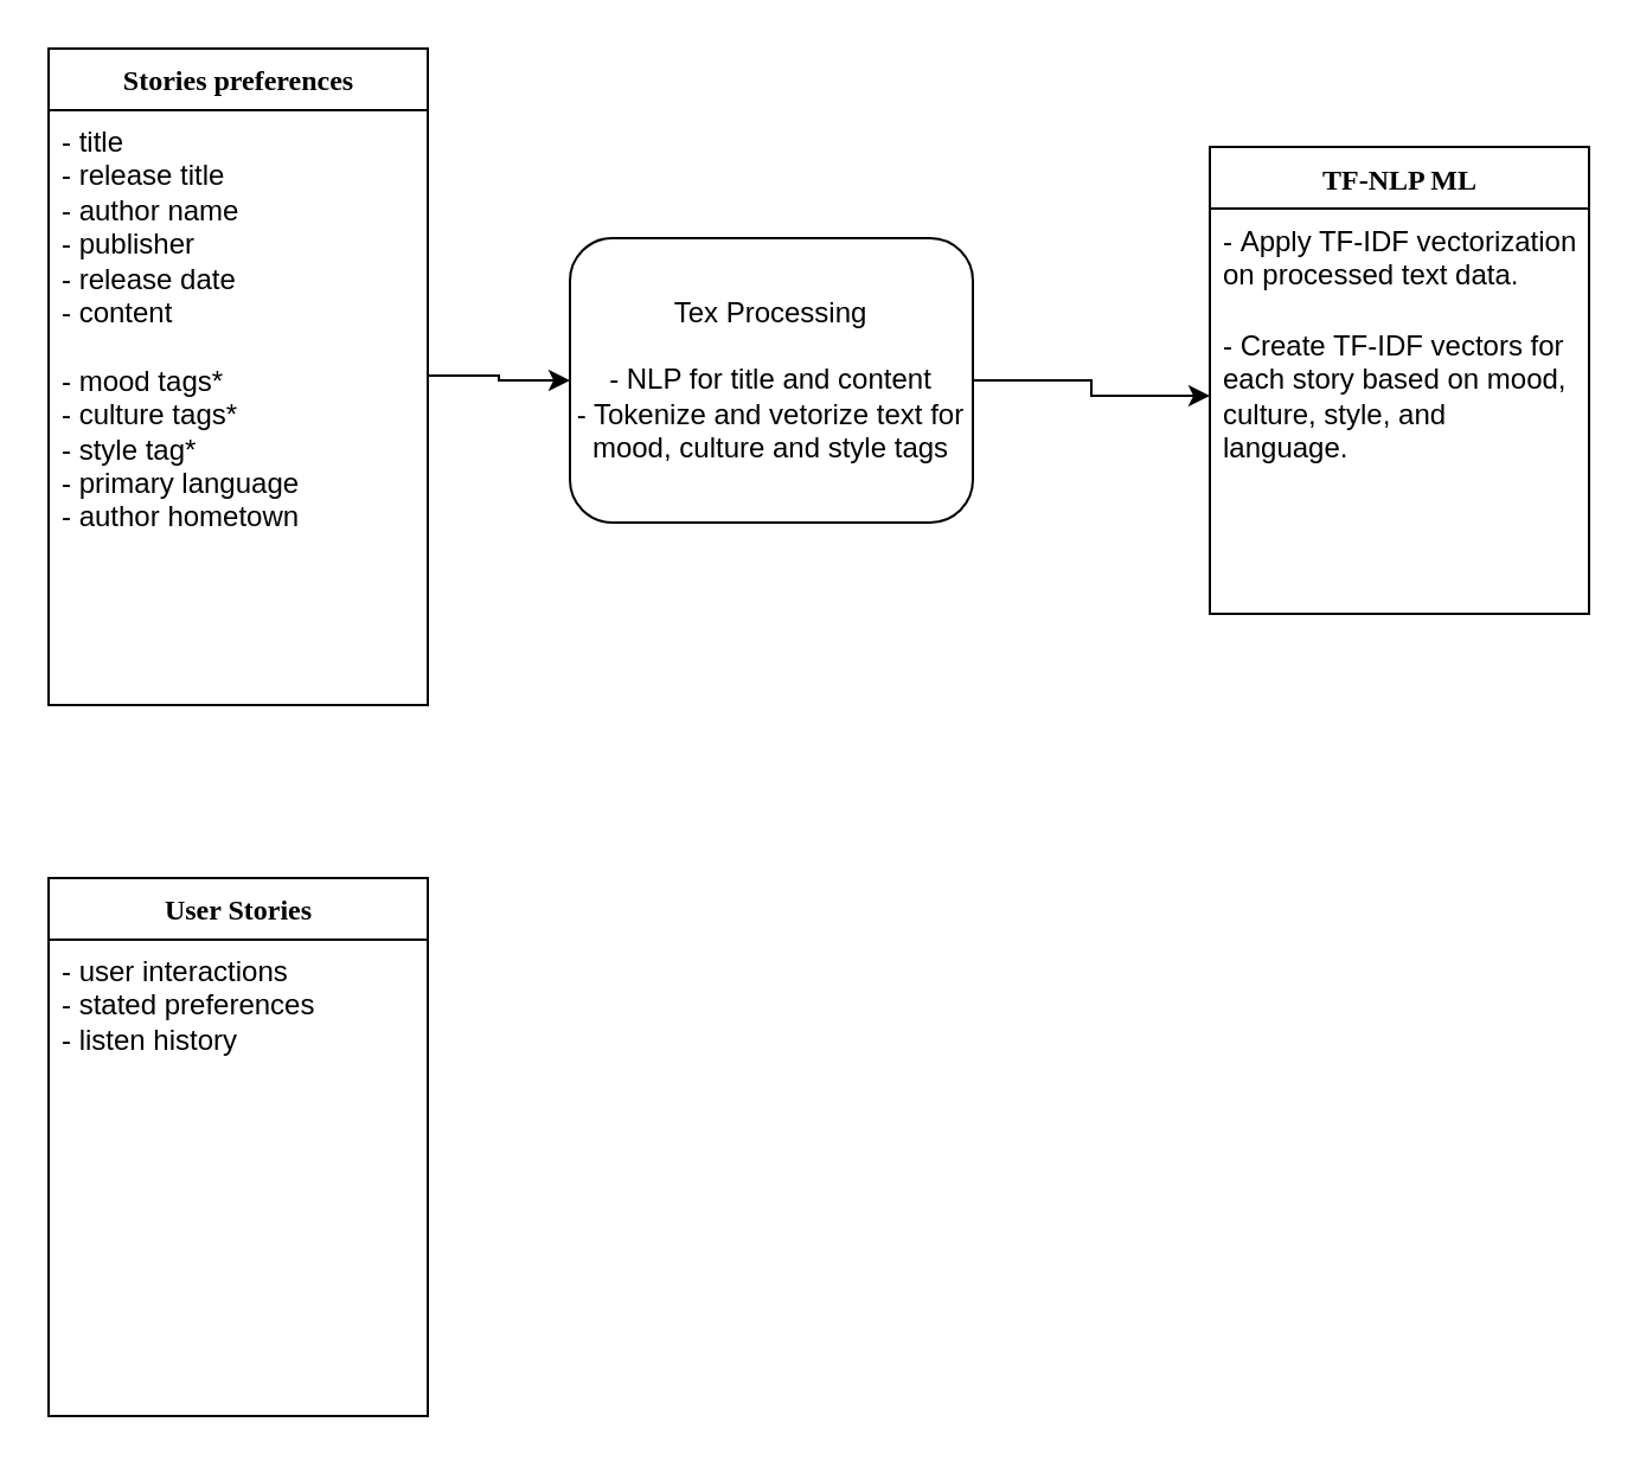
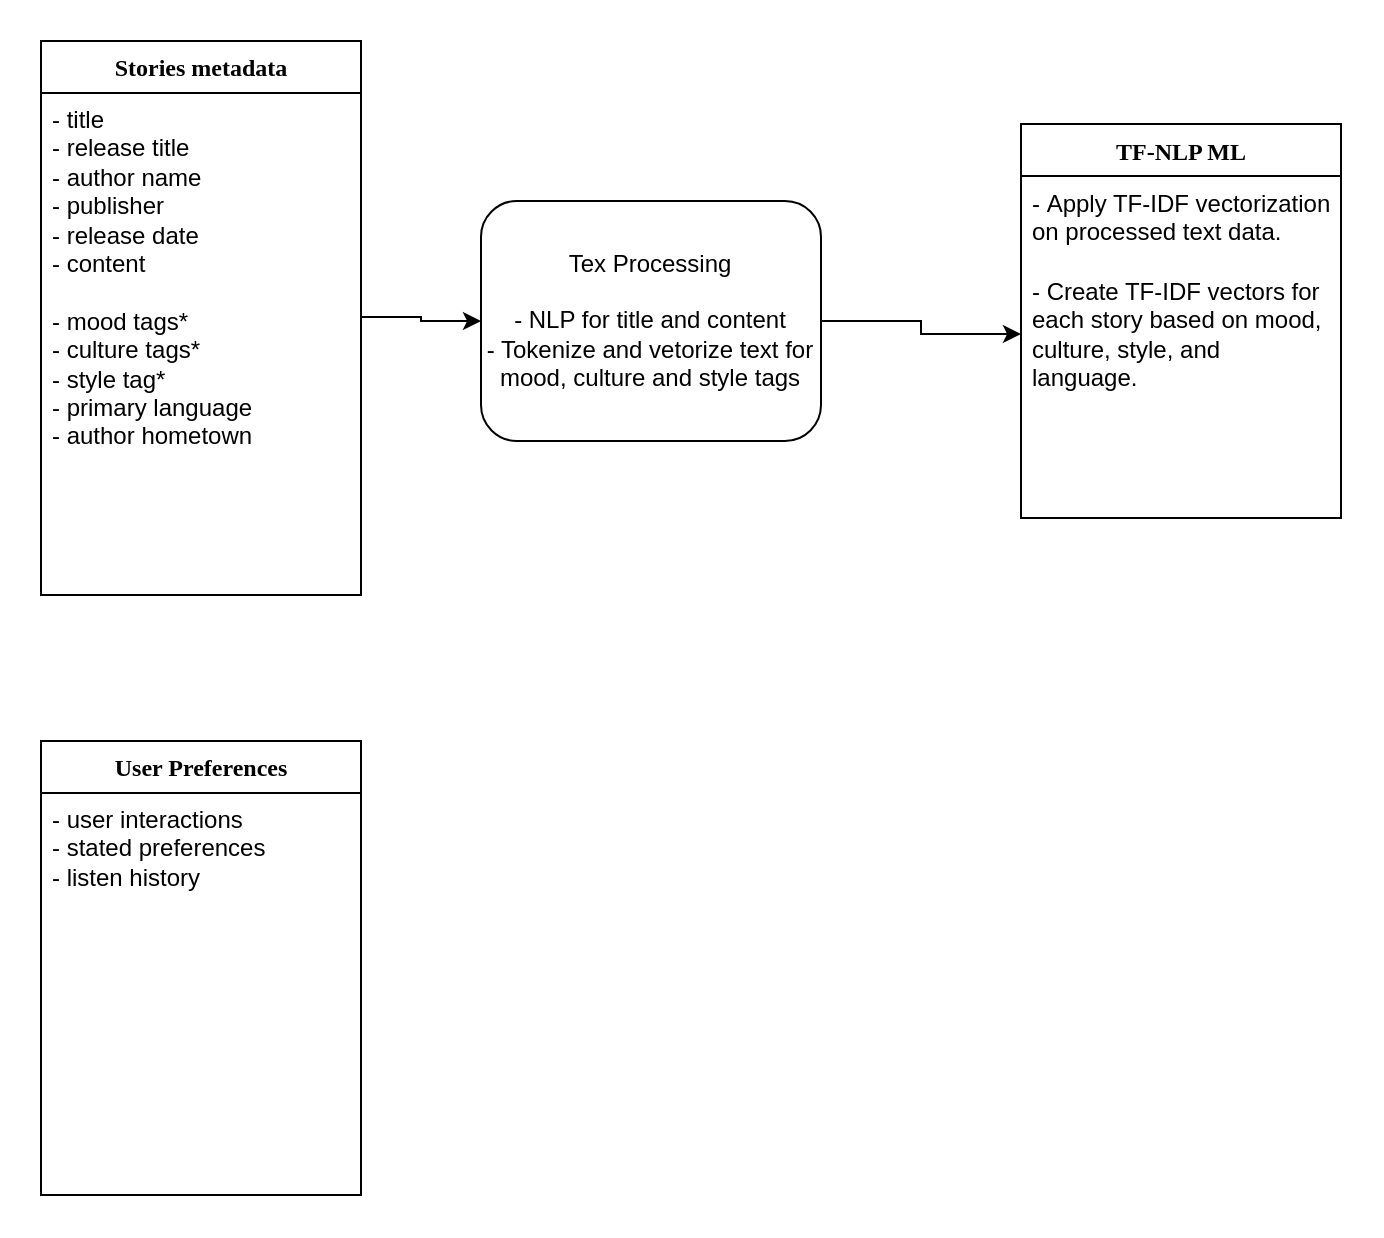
- <mxCell id="4" value="Stories preferences" style="swimlane;html=1;fontStyle=1;align=center;verticalAlign=top;childLayout=stackLayout;horizontal=1;startSize=26;horizontalStack=0;resizeParent=1;resizeLast=0;collapsible=1;marginBottom=0;swimlaneFillColor=#ffffff;rounded=0;shadow=0;comic=0;labelBackgroundColor=none;strokeWidth=1;fillColor=none;fontFamily=Verdana;fontSize=12" parent="1" vertex="1"><mxGeometry x="20" y="20" width="160" height="277" as="geometry" /></mxCell>
+ <mxCell id="4" value="Stories metadata" style="swimlane;html=1;fontStyle=1;align=center;verticalAlign=top;childLayout=stackLayout;horizontal=1;startSize=26;horizontalStack=0;resizeParent=1;resizeLast=0;collapsible=1;marginBottom=0;swimlaneFillColor=#ffffff;rounded=0;shadow=0;comic=0;labelBackgroundColor=none;strokeWidth=1;fillColor=none;fontFamily=Verdana;fontSize=12" parent="1" vertex="1"><mxGeometry x="20" y="20" width="160" height="277" as="geometry" /></mxCell>
- <mxCell id="2" value="User Stories" style="swimlane;html=1;fontStyle=1;align=center;verticalAlign=top;childLayout=stackLayout;horizontal=1;startSize=26;horizontalStack=0;resizeParent=1;resizeLast=0;collapsible=1;marginBottom=0;swimlaneFillColor=#ffffff;rounded=0;shadow=0;comic=0;labelBackgroundColor=none;strokeWidth=1;fillColor=none;fontFamily=Verdana;fontSize=12" parent="1" vertex="1"><mxGeometry x="20" y="370" width="160" height="227" as="geometry" /></mxCell>
+ <mxCell id="2" value="User Preferences" style="swimlane;html=1;fontStyle=1;align=center;verticalAlign=top;childLayout=stackLayout;horizontal=1;startSize=26;horizontalStack=0;resizeParent=1;resizeLast=0;collapsible=1;marginBottom=0;swimlaneFillColor=#ffffff;rounded=0;shadow=0;comic=0;labelBackgroundColor=none;strokeWidth=1;fillColor=none;fontFamily=Verdana;fontSize=12" parent="1" vertex="1"><mxGeometry x="20" y="370" width="160" height="227" as="geometry" /></mxCell>
